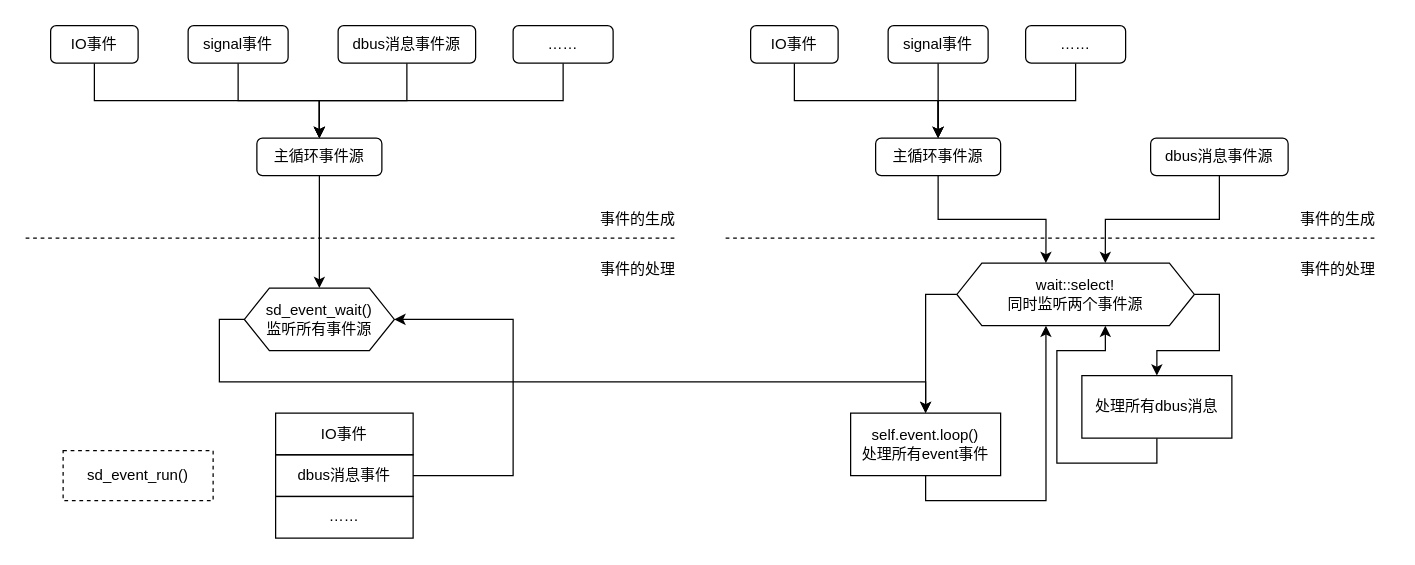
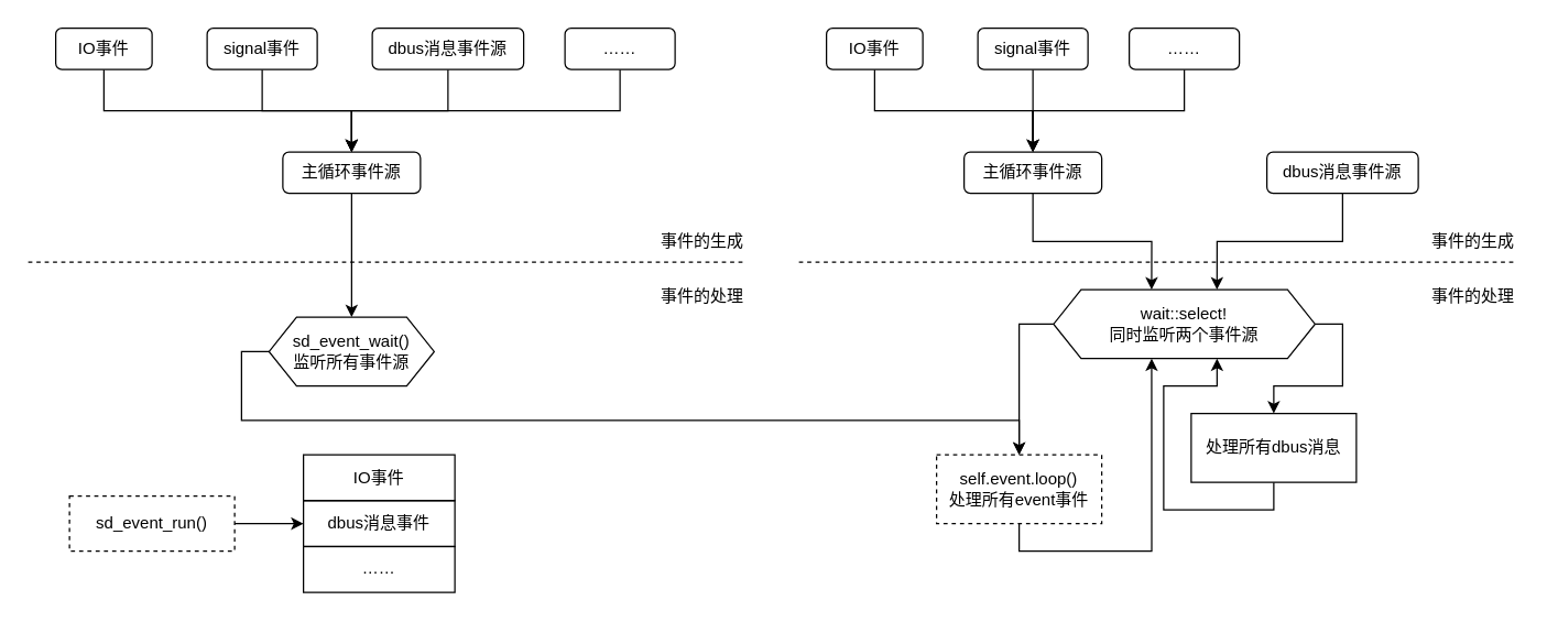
- <mxCell id="43" style="edgeStyle=orthogonalEdgeStyle;rounded=0;orthogonalLoop=1;jettySize=auto;html=1;exitX=1;exitY=0.5;exitDx=0;exitDy=0;entryX=1;entryY=0.5;entryDx=0;entryDy=0;" edge="1" parent="1" source="41" target="38"><mxGeometry relative="1" as="geometry"><Array as="points"><mxPoint x="410" y="380" /><mxPoint x="410" y="255" /></Array></mxGeometry></mxCell>
- <mxCell id="16" value="&lt;div&gt;self.event.loop()&lt;/div&gt;&lt;div&gt;处理所有event事件&lt;br&gt;&lt;/div&gt;" style="rounded=0;whiteSpace=wrap;html=1;" vertex="1" parent="1"><mxGeometry x="680" y="330" width="120" height="50" as="geometry" /></mxCell>
+ <mxCell id="16" value="&lt;div&gt;self.event.loop()&lt;/div&gt;&lt;div&gt;处理所有event事件&lt;br&gt;&lt;/div&gt;" style="rounded=0;whiteSpace=wrap;html=1;dashed=1;" vertex="1" parent="1"><mxGeometry x="680" y="330" width="120" height="50" as="geometry" /></mxCell>
+ <mxCell id="32" style="edgeStyle=orthogonalEdgeStyle;rounded=0;orthogonalLoop=1;jettySize=auto;html=1;exitX=1;exitY=0.5;exitDx=0;exitDy=0;entryX=0;entryY=0.5;entryDx=0;entryDy=0;" edge="1" parent="1" source="33" target="41"><mxGeometry relative="1" as="geometry" /></mxCell>
